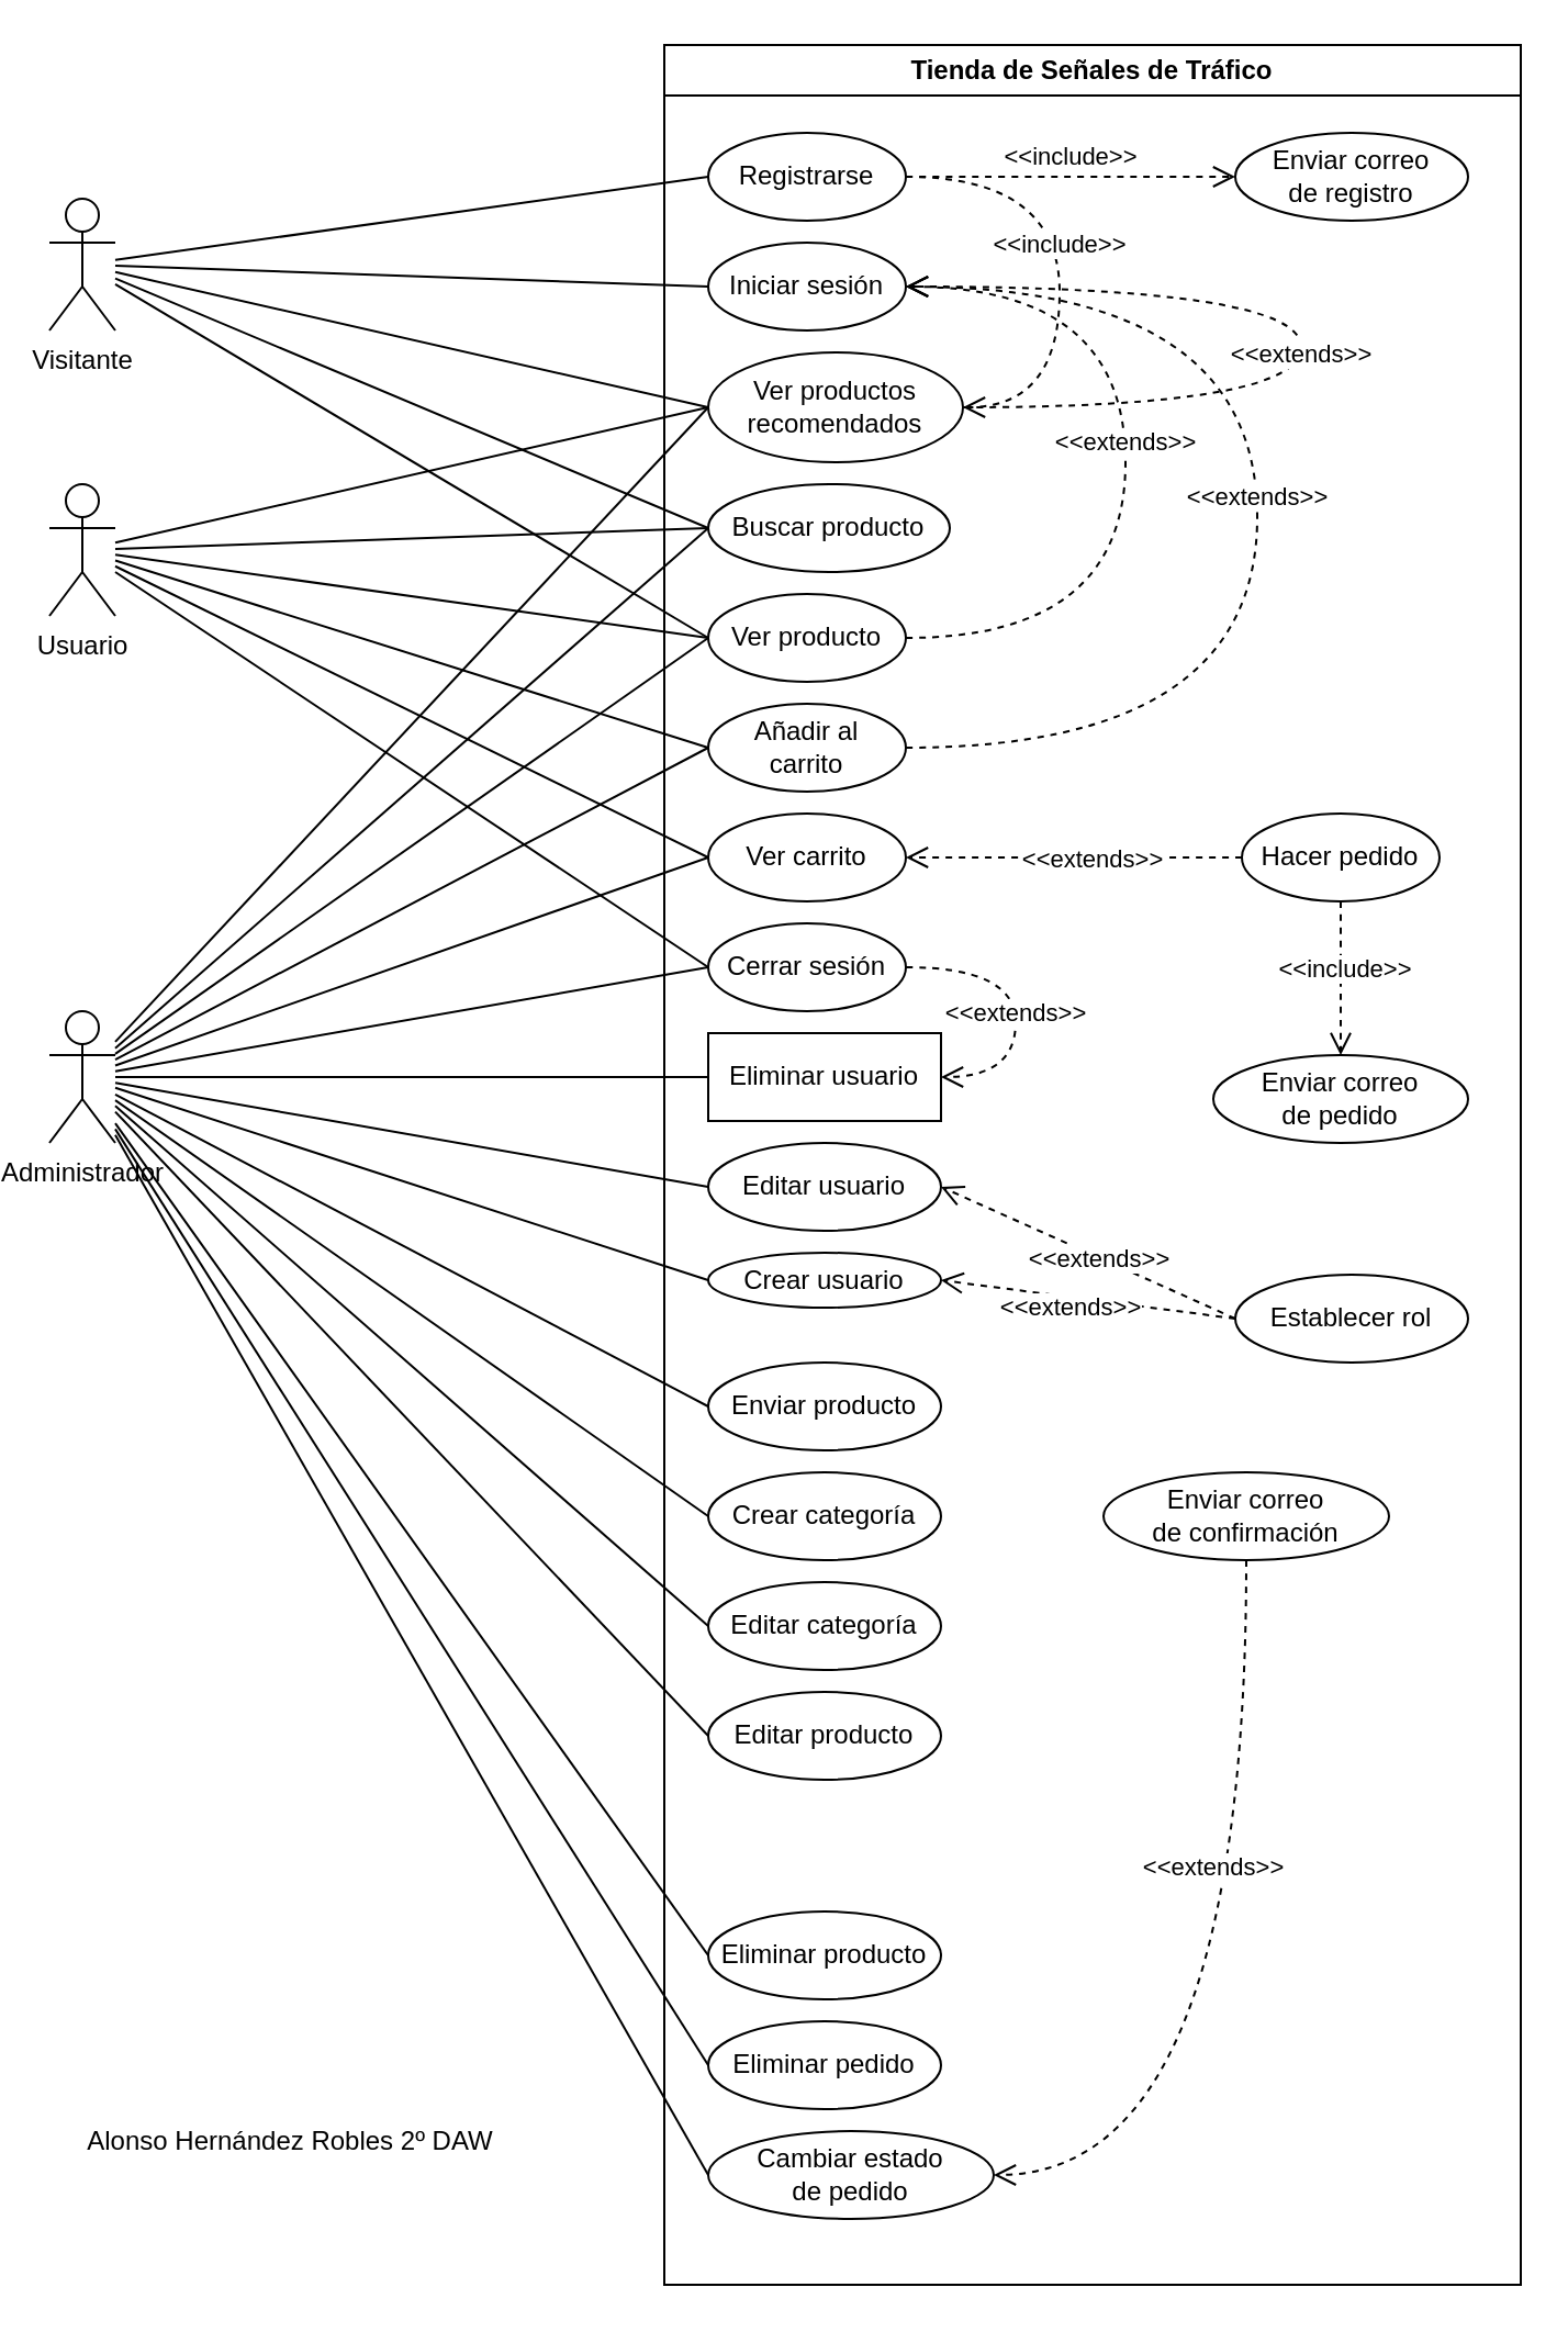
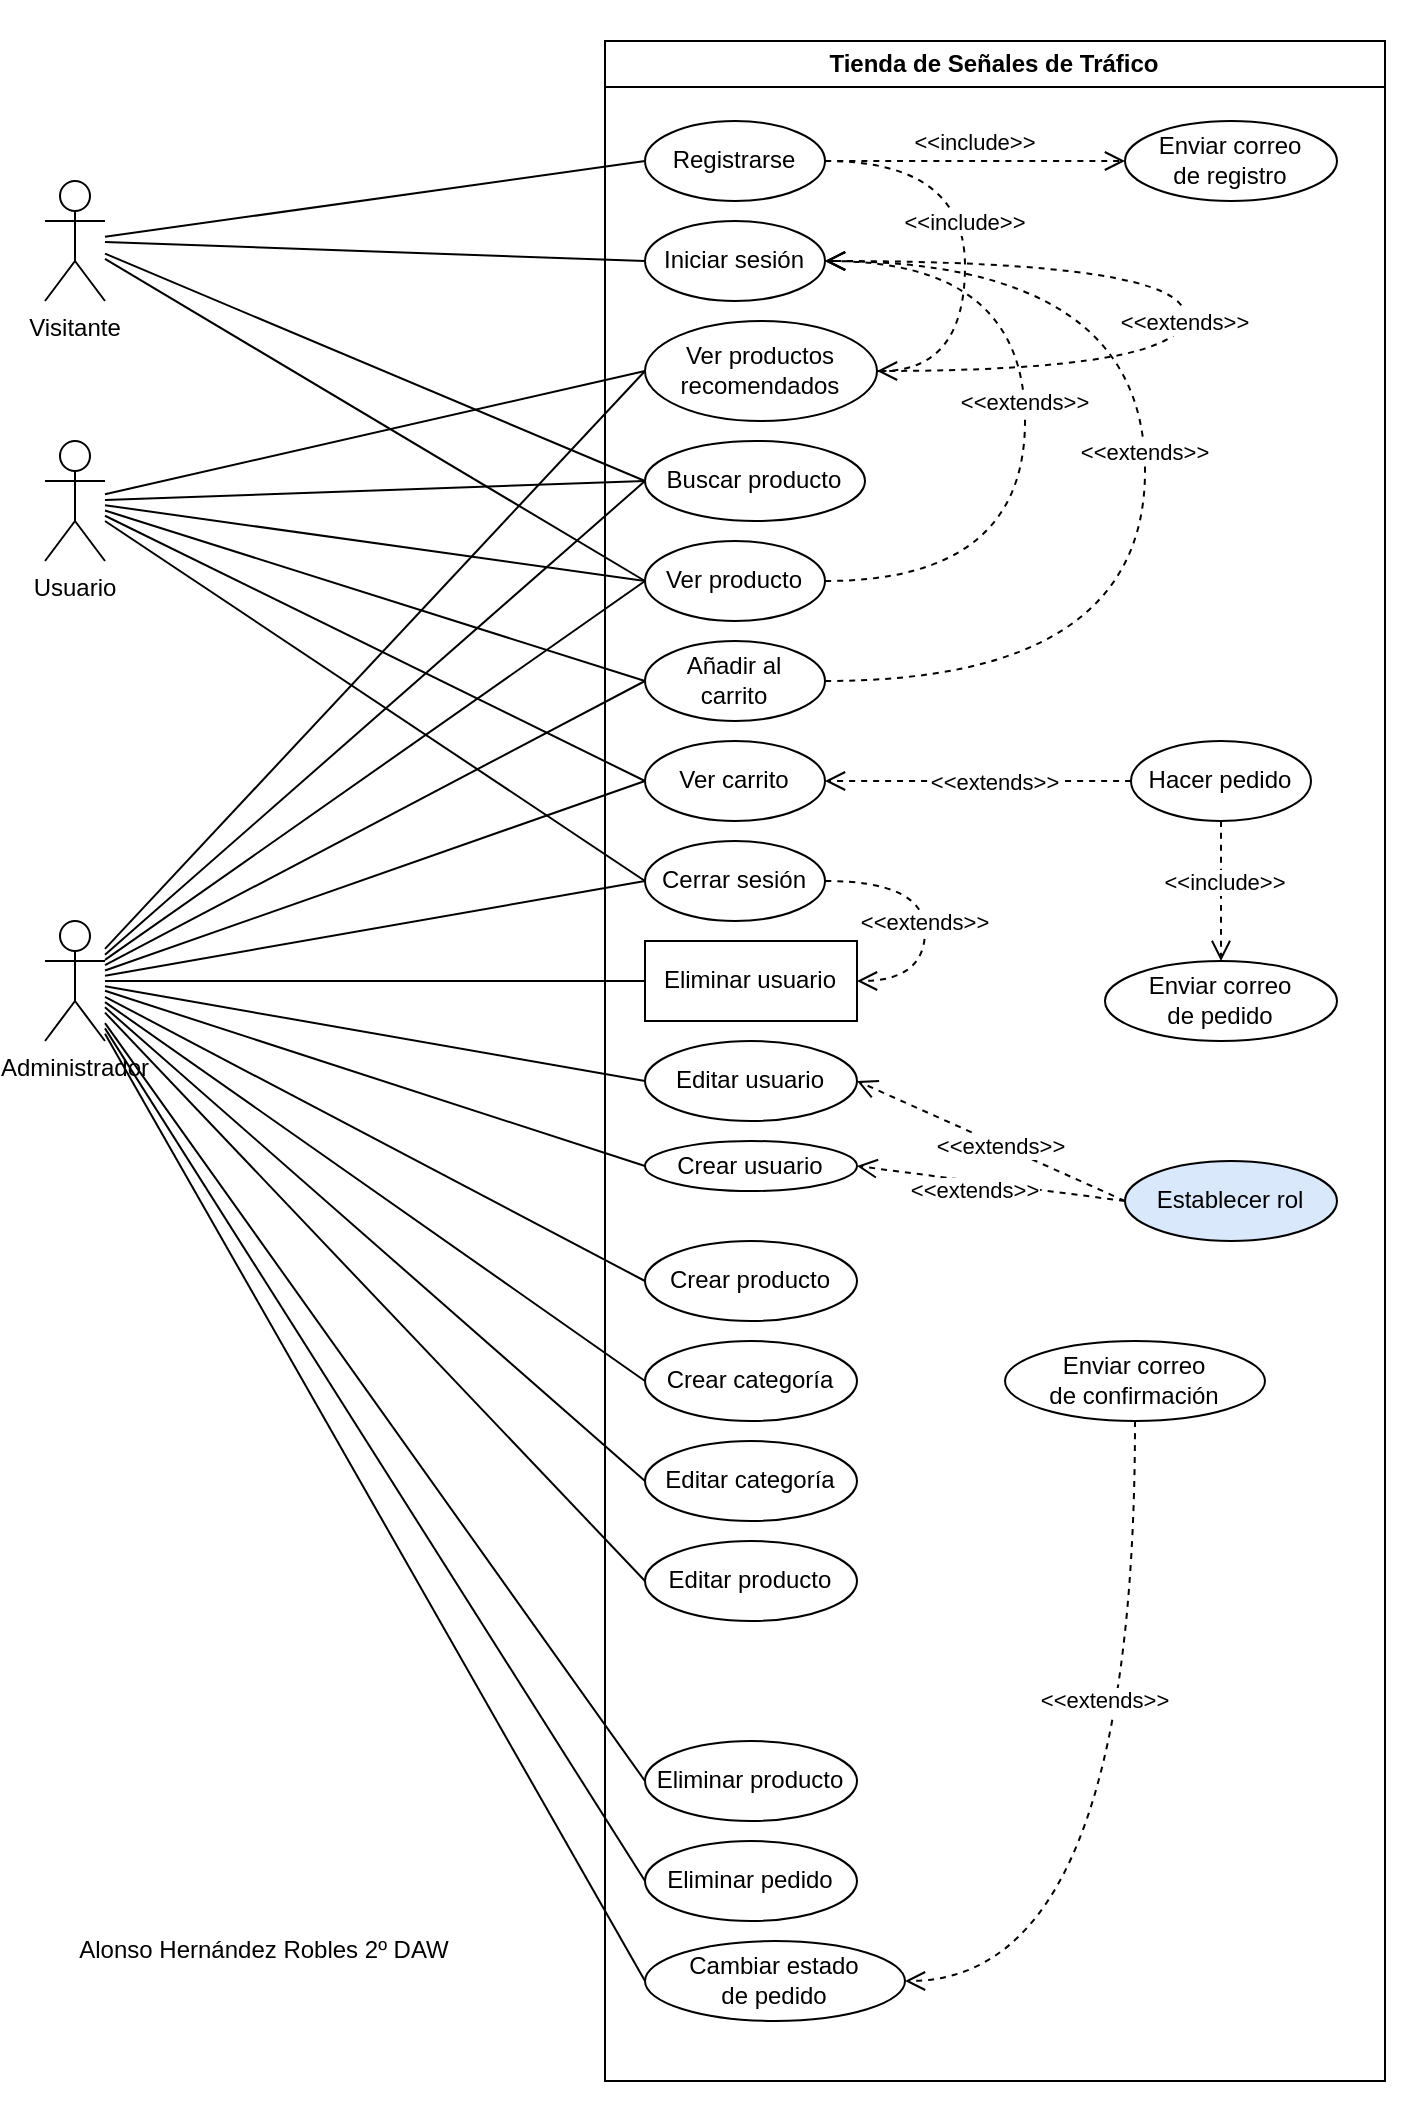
- <mxCell id="50" value="" style="endArrow=none;html=1;rounded=0;entryX=0;entryY=0.5;entryDx=0;entryDy=0;" edge="1" parent="1" source="39" target="8"><mxGeometry width="50" height="50" relative="1" as="geometry"><mxPoint x="220" y="113" as="sourcePoint" /><mxPoint x="333" y="133" as="targetPoint" /></mxGeometry></mxCell>
- <mxCell id="19" value="Establecer rol" style="ellipse;whiteSpace=wrap;html=1;" vertex="1" parent="4"><mxGeometry x="260" y="560" width="106" height="40" as="geometry" /></mxCell>
+ <mxCell id="19" value="Establecer rol" style="ellipse;whiteSpace=wrap;html=1;fillColor=#dae8fc;" vertex="1" parent="4"><mxGeometry x="260" y="560" width="106" height="40" as="geometry" /></mxCell>
- <mxCell id="12" value="Enviar producto" style="ellipse;whiteSpace=wrap;html=1;" vertex="1" parent="4"><mxGeometry x="20" y="600" width="106" height="40" as="geometry" /></mxCell>
+ <mxCell id="12" value="Crear producto" style="ellipse;whiteSpace=wrap;html=1;" vertex="1" parent="4"><mxGeometry x="20" y="600" width="106" height="40" as="geometry" /></mxCell>
